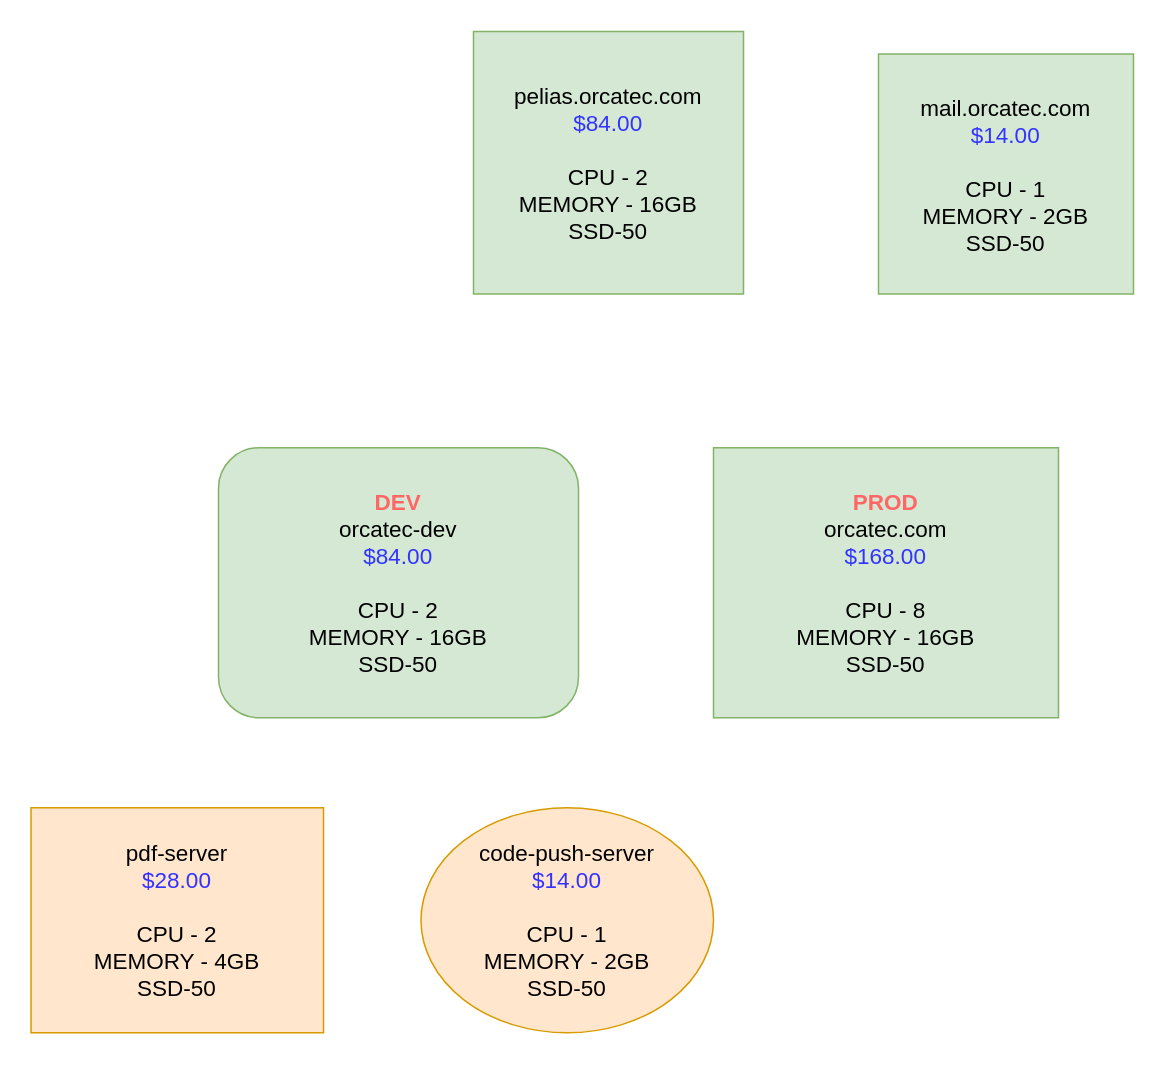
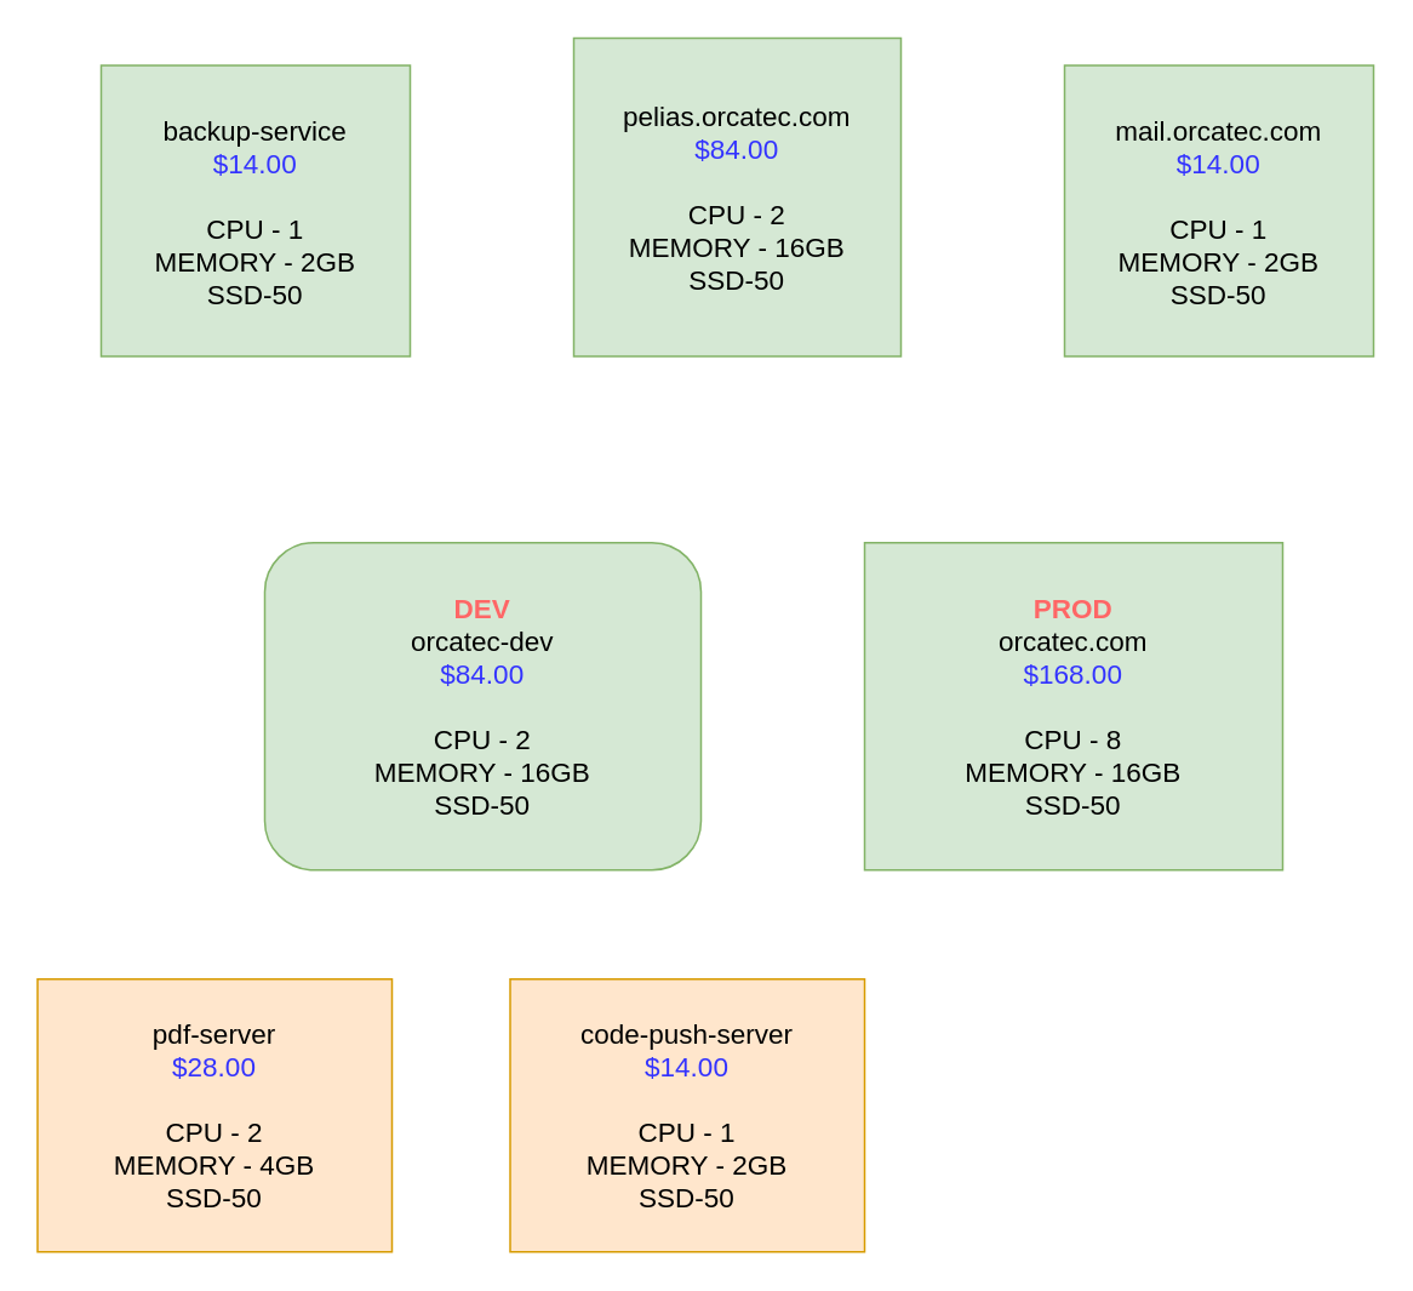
+ <mxCell id="2" value="&lt;font style=&quot;font-size: 15px;&quot;&gt;backup-service&lt;br&gt;&lt;/font&gt;&lt;font style=&quot;font-size: 15px; color: rgb(51, 51, 255);&quot;&gt;$14.00&lt;br&gt;&lt;br&gt;&lt;span style=&quot;color: rgb(0, 0, 0);&quot;&gt;CPU - 1&lt;/span&gt;&lt;br style=&quot;color: rgb(0, 0, 0);&quot;&gt;&lt;span style=&quot;color: rgb(0, 0, 0);&quot;&gt;MEMORY - 2GB&lt;/span&gt;&lt;br style=&quot;color: rgb(0, 0, 0);&quot;&gt;&lt;span style=&quot;color: rgb(0, 0, 0);&quot;&gt;SSD-50&lt;/span&gt;&lt;/font&gt;" style="html=1;whiteSpace=wrap;fillColor=#d5e8d4;strokeColor=#82b366;" vertex="1" parent="1"><mxGeometry x="55" y="35.5" width="170" height="160" as="geometry" /></mxCell>
- <mxCell id="8" value="&lt;font style=&quot;font-size: 15px;&quot;&gt;code-push-server&lt;br&gt;&lt;/font&gt;&lt;span style=&quot;color: rgb(51, 51, 255); font-size: 15px;&quot;&gt;$14.00&lt;br&gt;&lt;br&gt;&lt;span style=&quot;color: rgb(0, 0, 0);&quot;&gt;CPU - 1&lt;/span&gt;&lt;br style=&quot;color: rgb(0, 0, 0);&quot;&gt;&lt;span style=&quot;color: rgb(0, 0, 0);&quot;&gt;MEMORY - 2GB&lt;/span&gt;&lt;br style=&quot;color: rgb(0, 0, 0);&quot;&gt;&lt;span style=&quot;color: rgb(0, 0, 0);&quot;&gt;SSD-50&lt;/span&gt;&lt;/span&gt;" style="ellipse;html=1;whiteSpace=wrap;fillColor=#ffe6cc;strokeColor=#d79b00;" vertex="1" parent="1"><mxGeometry x="280" y="538" width="195" height="150" as="geometry" /></mxCell>
+ <mxCell id="8" value="&lt;font style=&quot;font-size: 15px;&quot;&gt;code-push-server&lt;br&gt;&lt;/font&gt;&lt;span style=&quot;color: rgb(51, 51, 255); font-size: 15px;&quot;&gt;$14.00&lt;br&gt;&lt;br&gt;&lt;span style=&quot;color: rgb(0, 0, 0);&quot;&gt;CPU - 1&lt;/span&gt;&lt;br style=&quot;color: rgb(0, 0, 0);&quot;&gt;&lt;span style=&quot;color: rgb(0, 0, 0);&quot;&gt;MEMORY - 2GB&lt;/span&gt;&lt;br style=&quot;color: rgb(0, 0, 0);&quot;&gt;&lt;span style=&quot;color: rgb(0, 0, 0);&quot;&gt;SSD-50&lt;/span&gt;&lt;/span&gt;" style="html=1;whiteSpace=wrap;fillColor=#ffe6cc;strokeColor=#d79b00;" vertex="1" parent="1"><mxGeometry x="280" y="538" width="195" height="150" as="geometry" /></mxCell>
